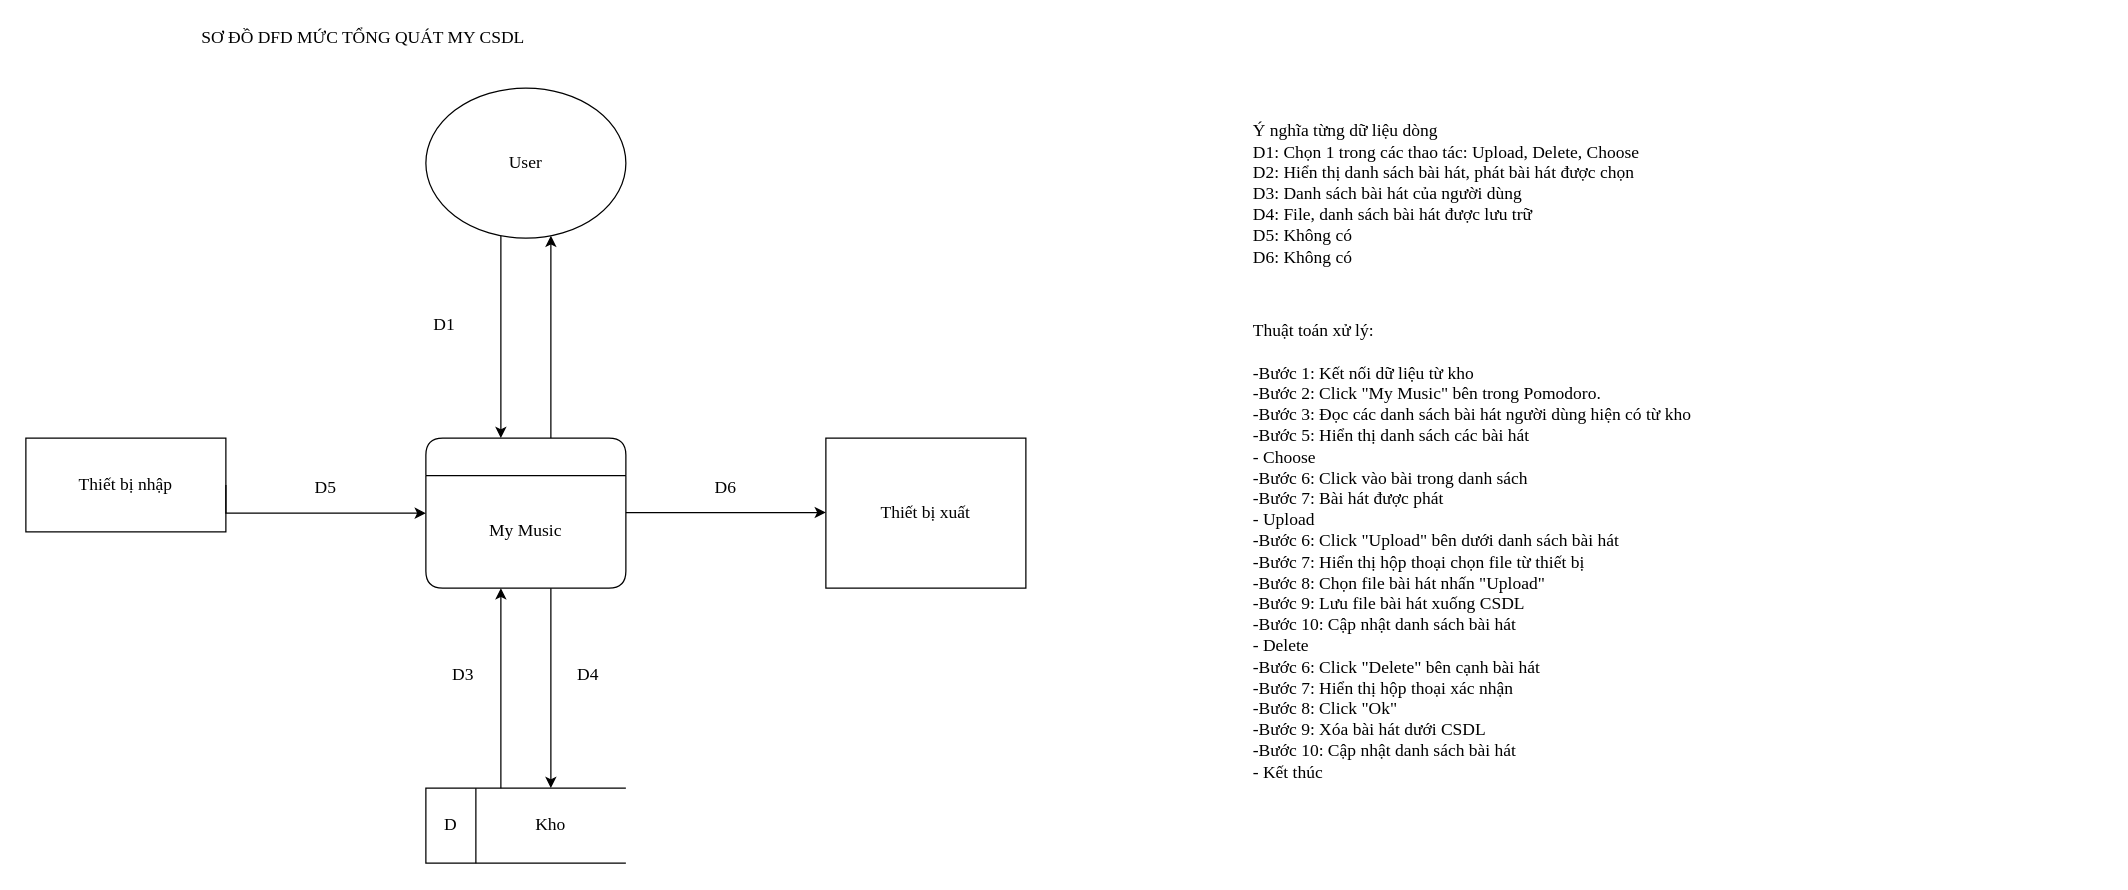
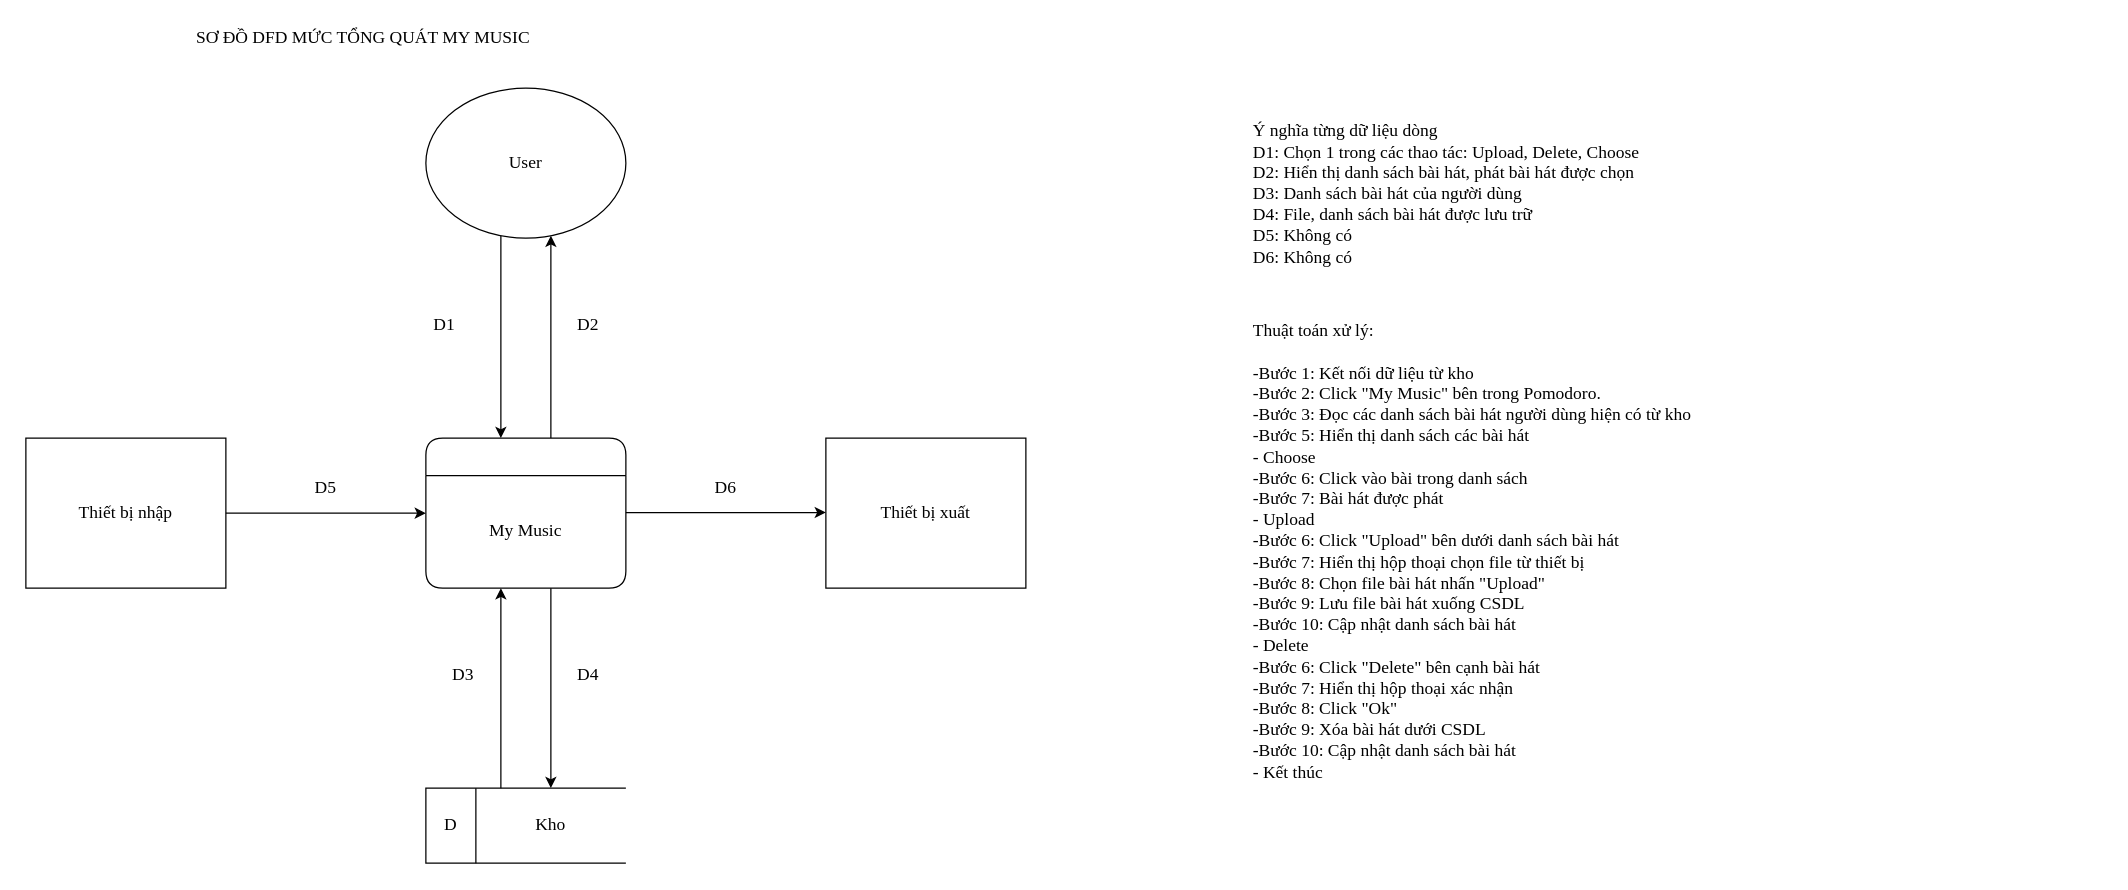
- <mxCell id="2" value="SƠ ĐỒ DFD MỨC TỔNG QUÁT MY CSDL" style="text;html=1;strokeColor=none;fillColor=none;align=center;verticalAlign=middle;whiteSpace=wrap;rounded=0;fontFamily=Verdana;fontSize=14;" parent="1" vertex="1"><mxGeometry x="130" y="20" width="320" height="20" as="geometry" /></mxCell>
+ <mxCell id="2" value="SƠ ĐỒ DFD MỨC TỔNG QUÁT MY MUSIC" style="text;html=1;strokeColor=none;fillColor=none;align=center;verticalAlign=middle;whiteSpace=wrap;rounded=0;fontFamily=Verdana;fontSize=14;" parent="1" vertex="1"><mxGeometry x="130" y="20" width="320" height="20" as="geometry" /></mxCell>
+ <mxCell id="17" value="D2" style="text;html=1;strokeColor=none;fillColor=none;align=center;verticalAlign=middle;whiteSpace=wrap;rounded=0;fontFamily=Verdana;fontSize=14;" parent="1" vertex="1"><mxGeometry x="450" y="250" width="40" height="20" as="geometry" /></mxCell>
- <mxCell id="8" value="&lt;font face=&quot;Verdana&quot; style=&quot;font-size: 14px&quot;&gt;Thiết bị nhập&lt;/font&gt;" style="rounded=0;whiteSpace=wrap;html=1;" parent="1" vertex="1"><mxGeometry x="20" y="350" width="160" height="75" as="geometry" /></mxCell>
+ <mxCell id="8" value="&lt;font face=&quot;Verdana&quot; style=&quot;font-size: 14px&quot;&gt;Thiết bị nhập&lt;/font&gt;" style="rounded=0;whiteSpace=wrap;html=1;" parent="1" vertex="1"><mxGeometry x="20" y="350" width="160" height="120" as="geometry" /></mxCell>
